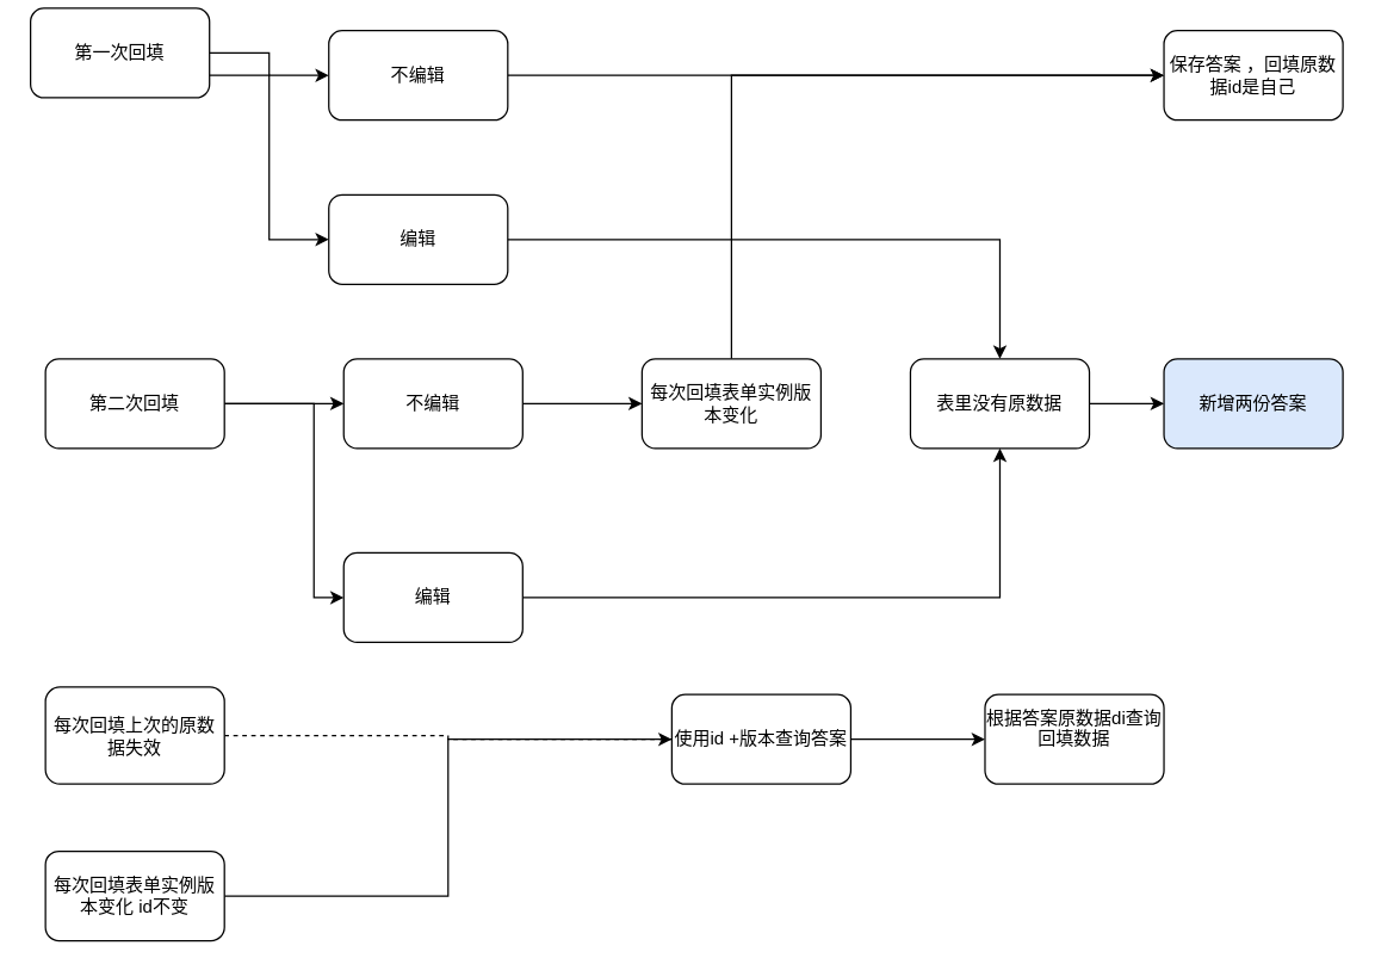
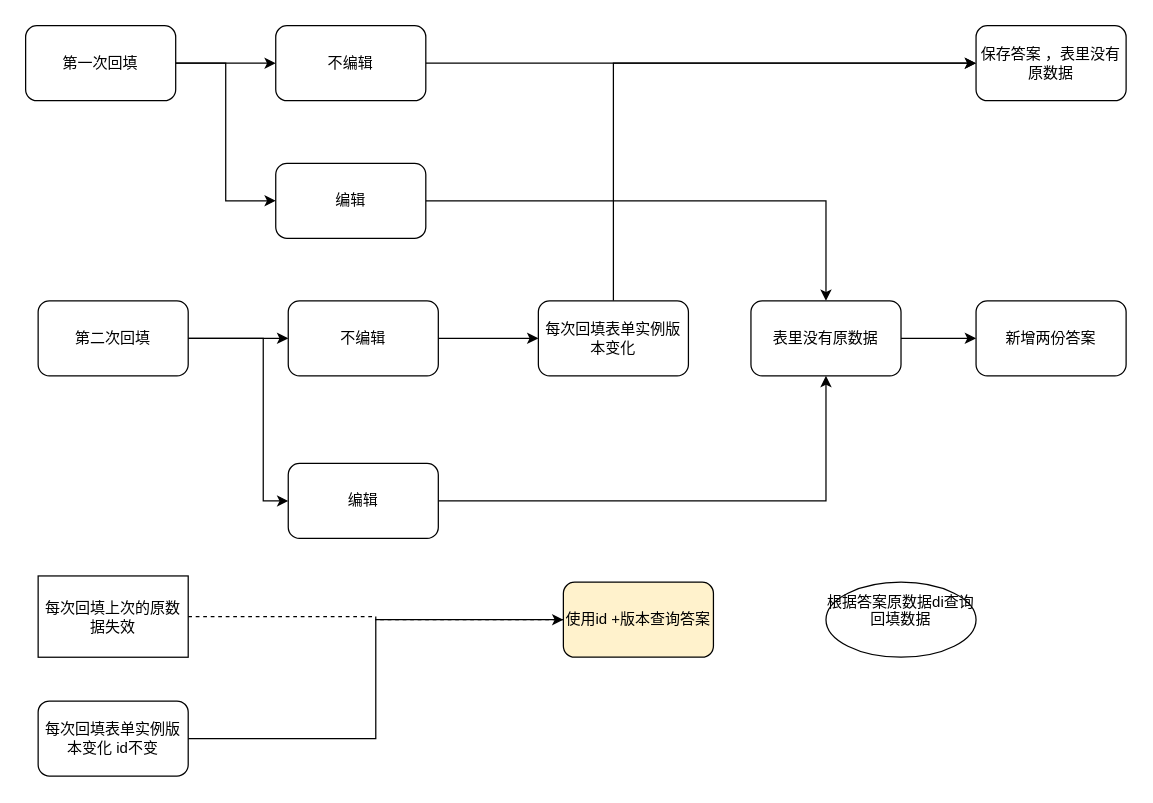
- <mxCell id="4" value="第一次回填" style="rounded=1;whiteSpace=wrap;html=1;" parent="1" vertex="1"><mxGeometry x="20" y="5" width="120" height="60" as="geometry" /></mxCell>
+ <mxCell id="4" value="第一次回填" style="rounded=1;whiteSpace=wrap;html=1;" parent="1" vertex="1"><mxGeometry x="20" y="20" width="120" height="60" as="geometry" /></mxCell>
- <mxCell id="7" value="保存答案 ，回填原数据id是自己" style="whiteSpace=wrap;html=1;rounded=1;" parent="1" vertex="1"><mxGeometry x="780" y="20" width="120" height="60" as="geometry" /></mxCell>
+ <mxCell id="7" value="保存答案 ，表里没有原数据" style="whiteSpace=wrap;html=1;rounded=1;" parent="1" vertex="1"><mxGeometry x="780" y="20" width="120" height="60" as="geometry" /></mxCell>
- <mxCell id="11" value="表里没有原数据" style="rounded=1;whiteSpace=wrap;html=1;" parent="1" vertex="1"><mxGeometry x="610" y="240" width="120" height="60" as="geometry" /></mxCell>
+ <mxCell id="11" value="表里没有原数据" style="rounded=1;whiteSpace=wrap;html=1;" parent="1" vertex="1"><mxGeometry x="600" y="240" width="120" height="60" as="geometry" /></mxCell>
- <mxCell id="12" value="新增两份答案" style="whiteSpace=wrap;html=1;rounded=1;fillColor=#dae8fc;" parent="1" vertex="1"><mxGeometry x="780" y="240" width="120" height="60" as="geometry" /></mxCell>
+ <mxCell id="12" value="新增两份答案" style="whiteSpace=wrap;html=1;rounded=1;" parent="1" vertex="1"><mxGeometry x="780" y="240" width="120" height="60" as="geometry" /></mxCell>
- <mxCell id="23" value="每次回填上次的原数据失效" style="rounded=1;whiteSpace=wrap;html=1;" parent="1" vertex="1"><mxGeometry x="30" y="460" width="120" height="65" as="geometry" /></mxCell>
+ <mxCell id="23" value="每次回填上次的原数据失效" style="whiteSpace=wrap;html=1;rounded=0;" parent="1" vertex="1"><mxGeometry x="30" y="460" width="120" height="65" as="geometry" /></mxCell>
- <mxCell id="27" value="使用id +版本查询答案" style="whiteSpace=wrap;html=1;rounded=1;" parent="1" vertex="1"><mxGeometry x="450" y="465" width="120" height="60" as="geometry" /></mxCell>
+ <mxCell id="27" value="使用id +版本查询答案" style="whiteSpace=wrap;html=1;rounded=1;fillColor=#fff2cc;" parent="1" vertex="1"><mxGeometry x="450" y="465" width="120" height="60" as="geometry" /></mxCell>
- <mxCell id="26" value="" style="edgeStyle=orthogonalEdgeStyle;rounded=0;orthogonalLoop=1;jettySize=auto;html=1;" parent="1" source="27" target="28" edge="1"><mxGeometry relative="1" as="geometry" /></mxCell>
- <mxCell id="28" value="根据答案原数据di查询回填数据&lt;div&gt;&lt;br&gt;&lt;/div&gt;" style="whiteSpace=wrap;html=1;rounded=1;" parent="1" vertex="1"><mxGeometry x="660" y="465" width="120" height="60" as="geometry" /></mxCell>
+ <mxCell id="28" value="根据答案原数据di查询回填数据&lt;div&gt;&lt;br&gt;&lt;/div&gt;" style="ellipse;whiteSpace=wrap;html=1;" parent="1" vertex="1"><mxGeometry x="660" y="465" width="120" height="60" as="geometry" /></mxCell>
- <mxCell id="25" value="每次回填表单实例版本变化 id不变" style="rounded=1;whiteSpace=wrap;html=1;" parent="1" vertex="1"><mxGeometry x="30" y="570" width="120" height="60" as="geometry" /></mxCell>
+ <mxCell id="25" value="每次回填表单实例版本变化 id不变" style="rounded=1;whiteSpace=wrap;html=1;" parent="1" vertex="1"><mxGeometry x="30" y="560" width="120" height="60" as="geometry" /></mxCell>
